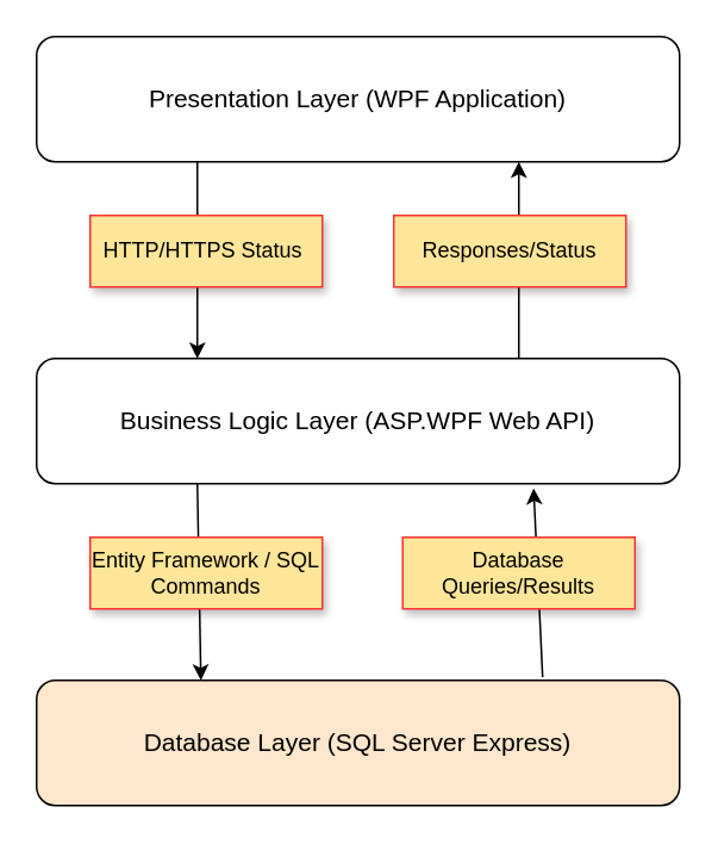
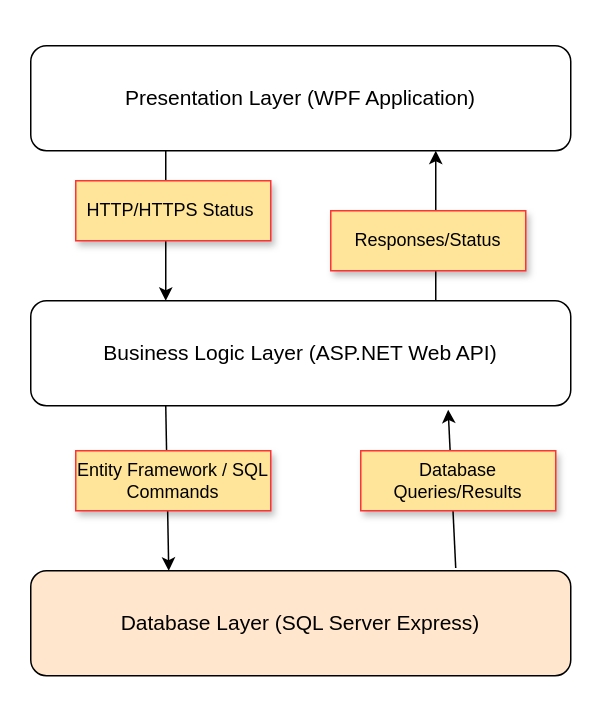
- <mxCell id="2" value="&lt;span style=&quot;font-size: 14px;&quot;&gt;Presentation Layer (WPF Application)&lt;/span&gt;" style="rounded=1;whiteSpace=wrap;html=1;fontSize=12;glass=0;strokeWidth=1;shadow=0;" parent="1" vertex="1"><mxGeometry x="20" y="20" width="360" height="70" as="geometry" /></mxCell>
+ <mxCell id="2" value="&lt;span style=&quot;font-size: 14px;&quot;&gt;Presentation Layer (WPF Application)&lt;/span&gt;" style="rounded=1;whiteSpace=wrap;html=1;fontSize=12;glass=0;strokeWidth=1;shadow=0;" parent="1" vertex="1"><mxGeometry x="20" y="30" width="360" height="70" as="geometry" /></mxCell>
- <mxCell id="10" value="Responses/Status" style="text;html=1;align=center;verticalAlign=middle;whiteSpace=wrap;rounded=0;strokeColor=#FF3333;shadow=1;fillColor=#FFE599;" vertex="1" parent="1"><mxGeometry x="220" y="120" width="130" height="40" as="geometry" /></mxCell>
+ <mxCell id="10" value="Responses/Status" style="text;html=1;align=center;verticalAlign=middle;whiteSpace=wrap;rounded=0;strokeColor=#FF3333;shadow=1;fillColor=#FFE599;" vertex="1" parent="1"><mxGeometry x="220" y="140" width="130" height="40" as="geometry" /></mxCell>
- <mxCell id="3" value="&lt;span style=&quot;font-size: 14px;&quot;&gt;Business Logic Layer (ASP.WPF Web API)&lt;/span&gt;" style="rounded=1;whiteSpace=wrap;html=1;fontSize=12;glass=0;strokeWidth=1;shadow=0;" vertex="1" parent="1"><mxGeometry x="20" y="200" width="360" height="70" as="geometry" /></mxCell>
+ <mxCell id="3" value="&lt;span style=&quot;font-size: 14px;&quot;&gt;Business Logic Layer (ASP.NET Web API)&lt;/span&gt;" style="rounded=1;whiteSpace=wrap;html=1;fontSize=12;glass=0;strokeWidth=1;shadow=0;" vertex="1" parent="1"><mxGeometry x="20" y="200" width="360" height="70" as="geometry" /></mxCell>
- <mxCell id="12" value="Database Queries/Results" style="text;html=1;align=center;verticalAlign=middle;whiteSpace=wrap;rounded=0;strokeColor=#FF3333;shadow=1;fillColor=#FFE599;" vertex="1" parent="1"><mxGeometry x="225" y="300" width="130" height="40" as="geometry" /></mxCell>
+ <mxCell id="12" value="Database Queries/Results" style="text;html=1;align=center;verticalAlign=middle;whiteSpace=wrap;rounded=0;strokeColor=#FF3333;shadow=1;fillColor=#FFE599;" vertex="1" parent="1"><mxGeometry x="240" y="300" width="130" height="40" as="geometry" /></mxCell>
